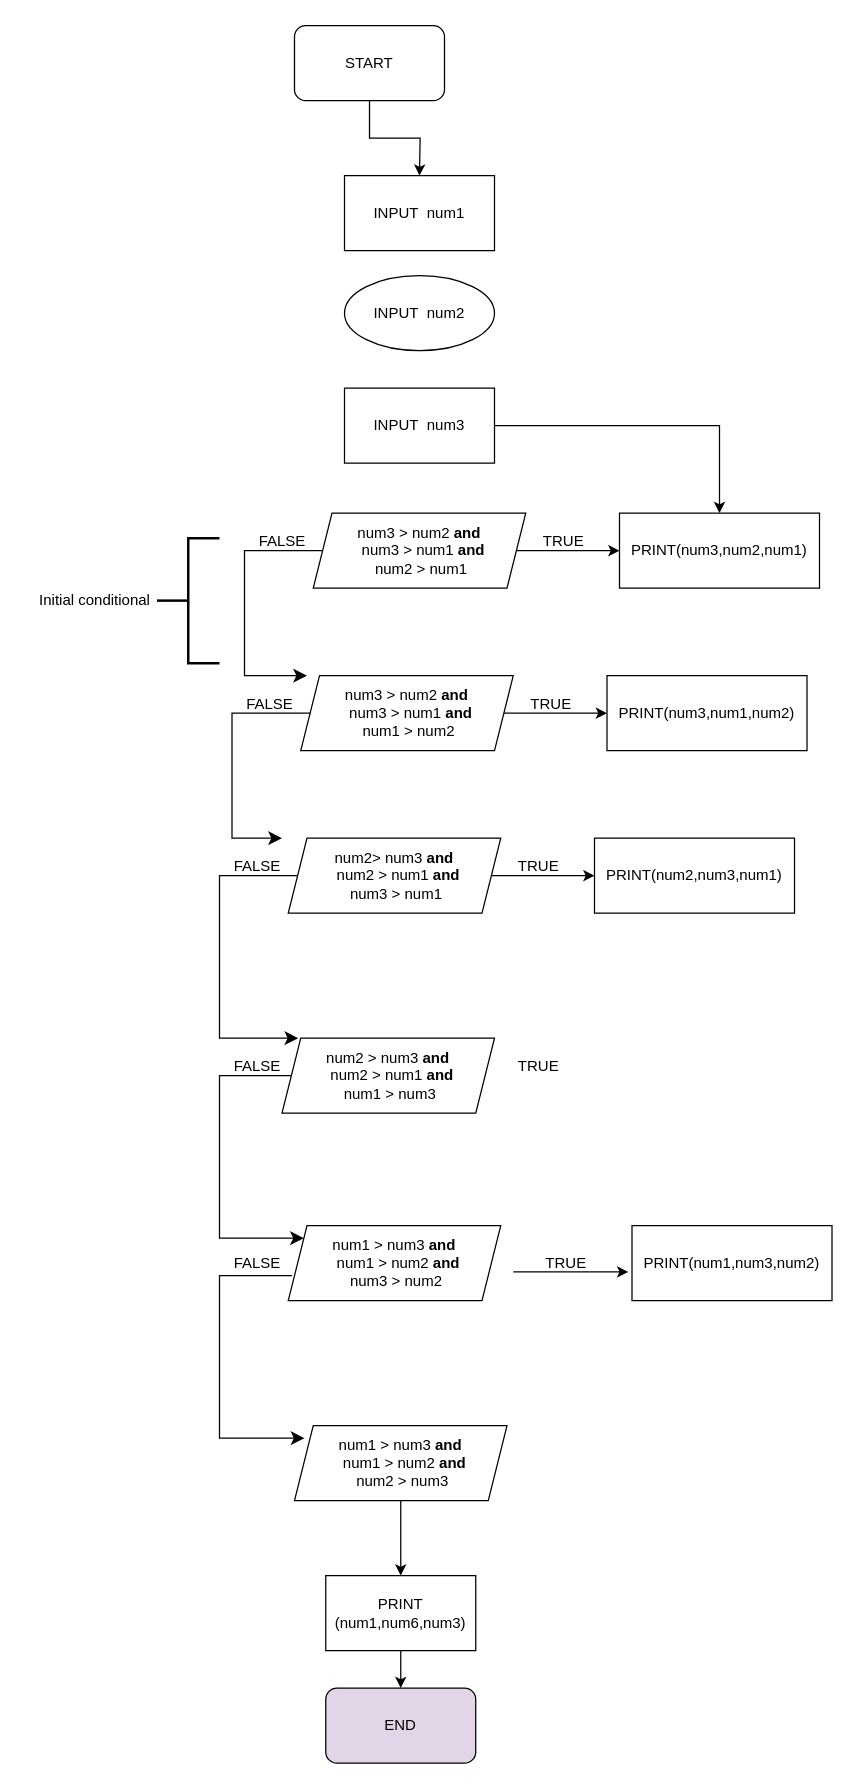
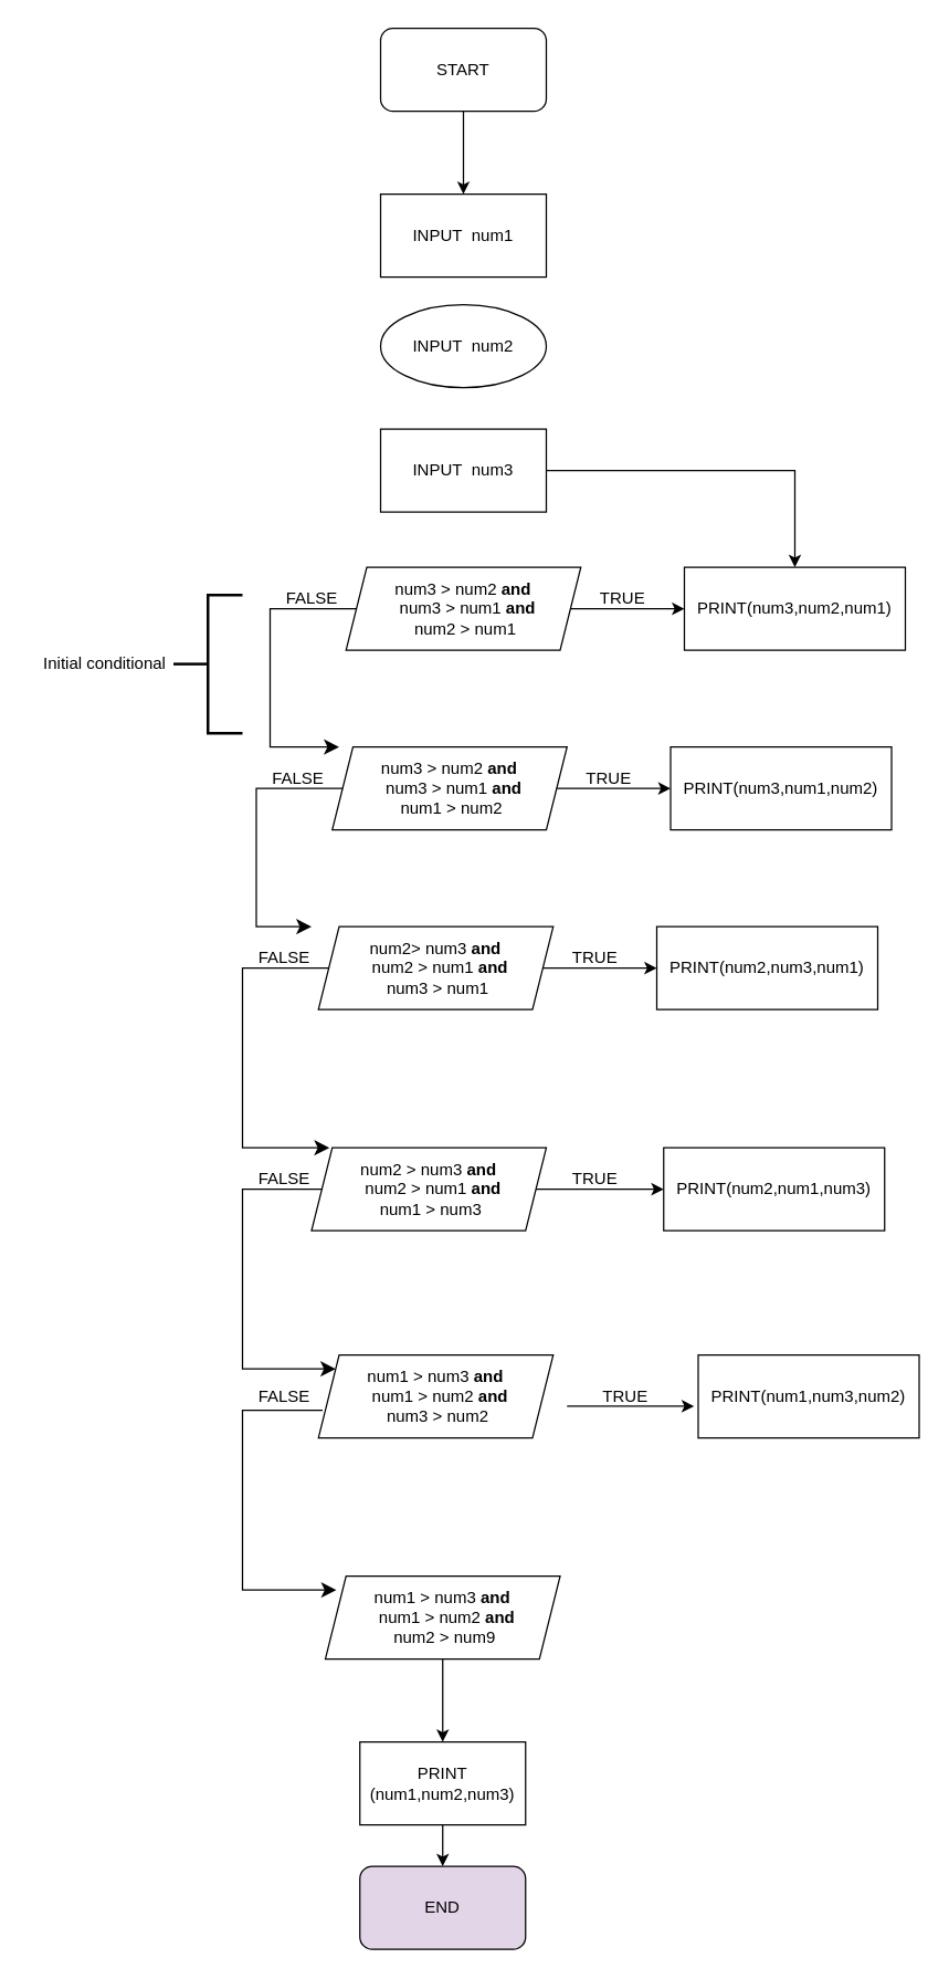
- <mxCell id="3" value="START" style="rounded=1;whiteSpace=wrap;html=1;" vertex="1" parent="1"><mxGeometry x="235" y="20" width="120" height="60" as="geometry" /></mxCell>
+ <mxCell id="3" value="START" style="rounded=1;whiteSpace=wrap;html=1;" vertex="1" parent="1"><mxGeometry x="275" y="20" width="120" height="60" as="geometry" /></mxCell>
+ <mxCell id="26" style="edgeStyle=orthogonalEdgeStyle;rounded=0;orthogonalLoop=1;jettySize=auto;html=1;entryX=0;entryY=0.5;entryDx=0;entryDy=0;" edge="1" parent="1" source="27" target="31"><mxGeometry relative="1" as="geometry"><mxPoint x="465" y="860" as="targetPoint" /></mxGeometry></mxCell>
+ <mxCell id="31" value="PRINT(num2,num1,num3)" style="rounded=0;whiteSpace=wrap;html=1;" vertex="1" parent="1"><mxGeometry x="480" y="830" width="160" height="60" as="geometry" /></mxCell>
- <mxCell id="41" value="num1 &amp;gt; num3&amp;nbsp;&lt;b&gt;and&lt;br&gt;&amp;nbsp;&amp;nbsp;&lt;/b&gt;num1 &amp;gt; num2&amp;nbsp;&lt;b&gt;and&lt;br&gt;&lt;/b&gt;&amp;nbsp;num2 &amp;gt; num3" style="shape=parallelogram;perimeter=parallelogramPerimeter;whiteSpace=wrap;html=1;fixedSize=1;size=15;" vertex="1" parent="1"><mxGeometry x="235" y="1140" width="170" height="60" as="geometry" /></mxCell>
+ <mxCell id="41" value="num1 &amp;gt; num3&amp;nbsp;&lt;b&gt;and&lt;br&gt;&amp;nbsp;&amp;nbsp;&lt;/b&gt;num1 &amp;gt; num2&amp;nbsp;&lt;b&gt;and&lt;br&gt;&lt;/b&gt;&amp;nbsp;num2 &amp;gt; num9" style="shape=parallelogram;perimeter=parallelogramPerimeter;whiteSpace=wrap;html=1;fixedSize=1;size=15;" vertex="1" parent="1"><mxGeometry x="235" y="1140" width="170" height="60" as="geometry" /></mxCell>
- <mxCell id="43" value="PRINT (num1,num6,num3)" style="rounded=0;whiteSpace=wrap;html=1;" vertex="1" parent="1"><mxGeometry x="260" y="1260" width="120" height="60" as="geometry" /></mxCell>
+ <mxCell id="43" value="PRINT (num1,num2,num3)" style="rounded=0;whiteSpace=wrap;html=1;" vertex="1" parent="1"><mxGeometry x="260" y="1260" width="120" height="60" as="geometry" /></mxCell>
